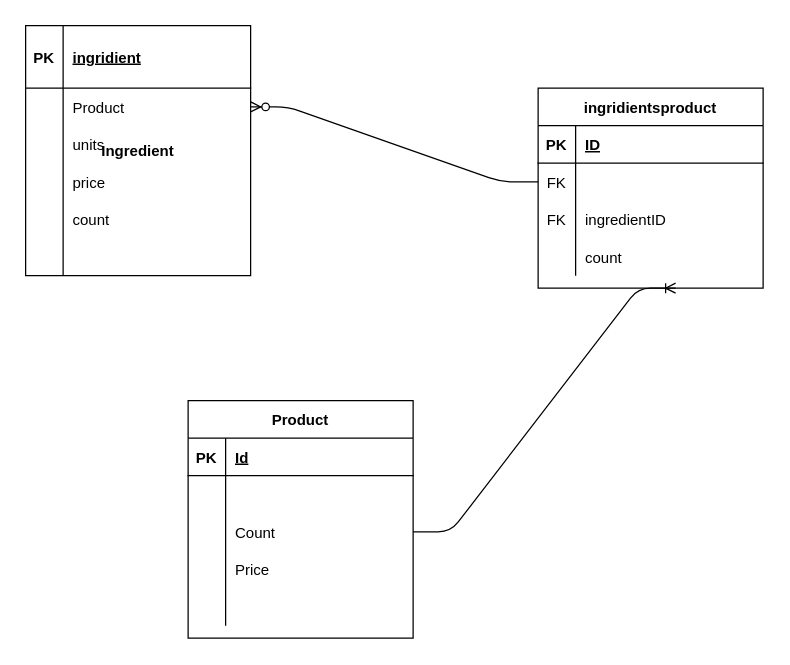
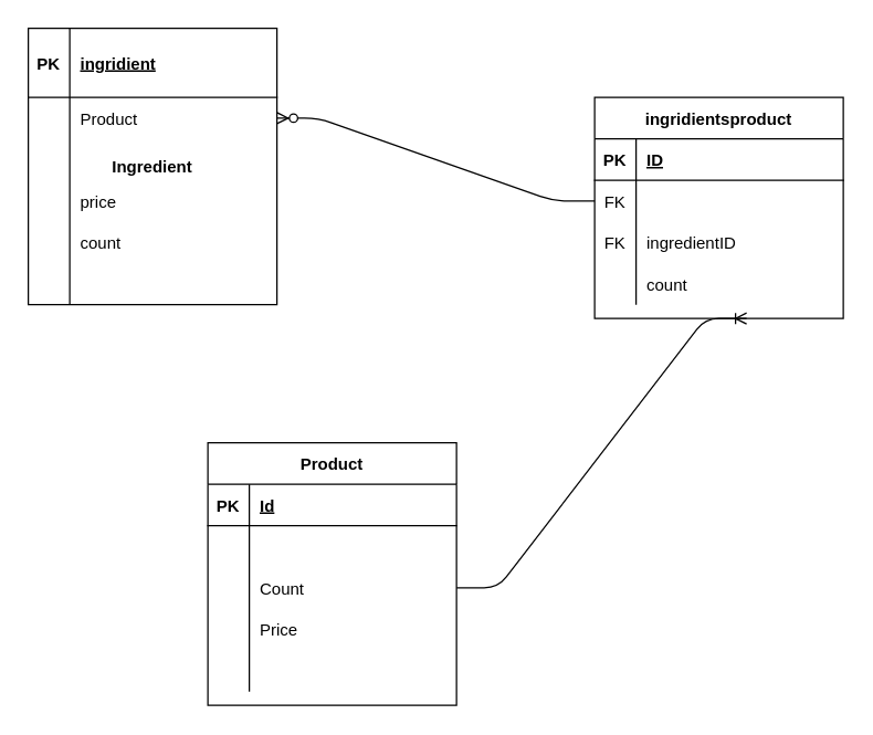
- <mxCell id="26" value="units" style="shape=partialRectangle;connectable=0;fillColor=none;top=0;left=0;bottom=0;right=0;align=left;spacingLeft=6;overflow=hidden;" parent="24" vertex="1"><mxGeometry x="30" width="150" height="30" as="geometry" /></mxCell>
